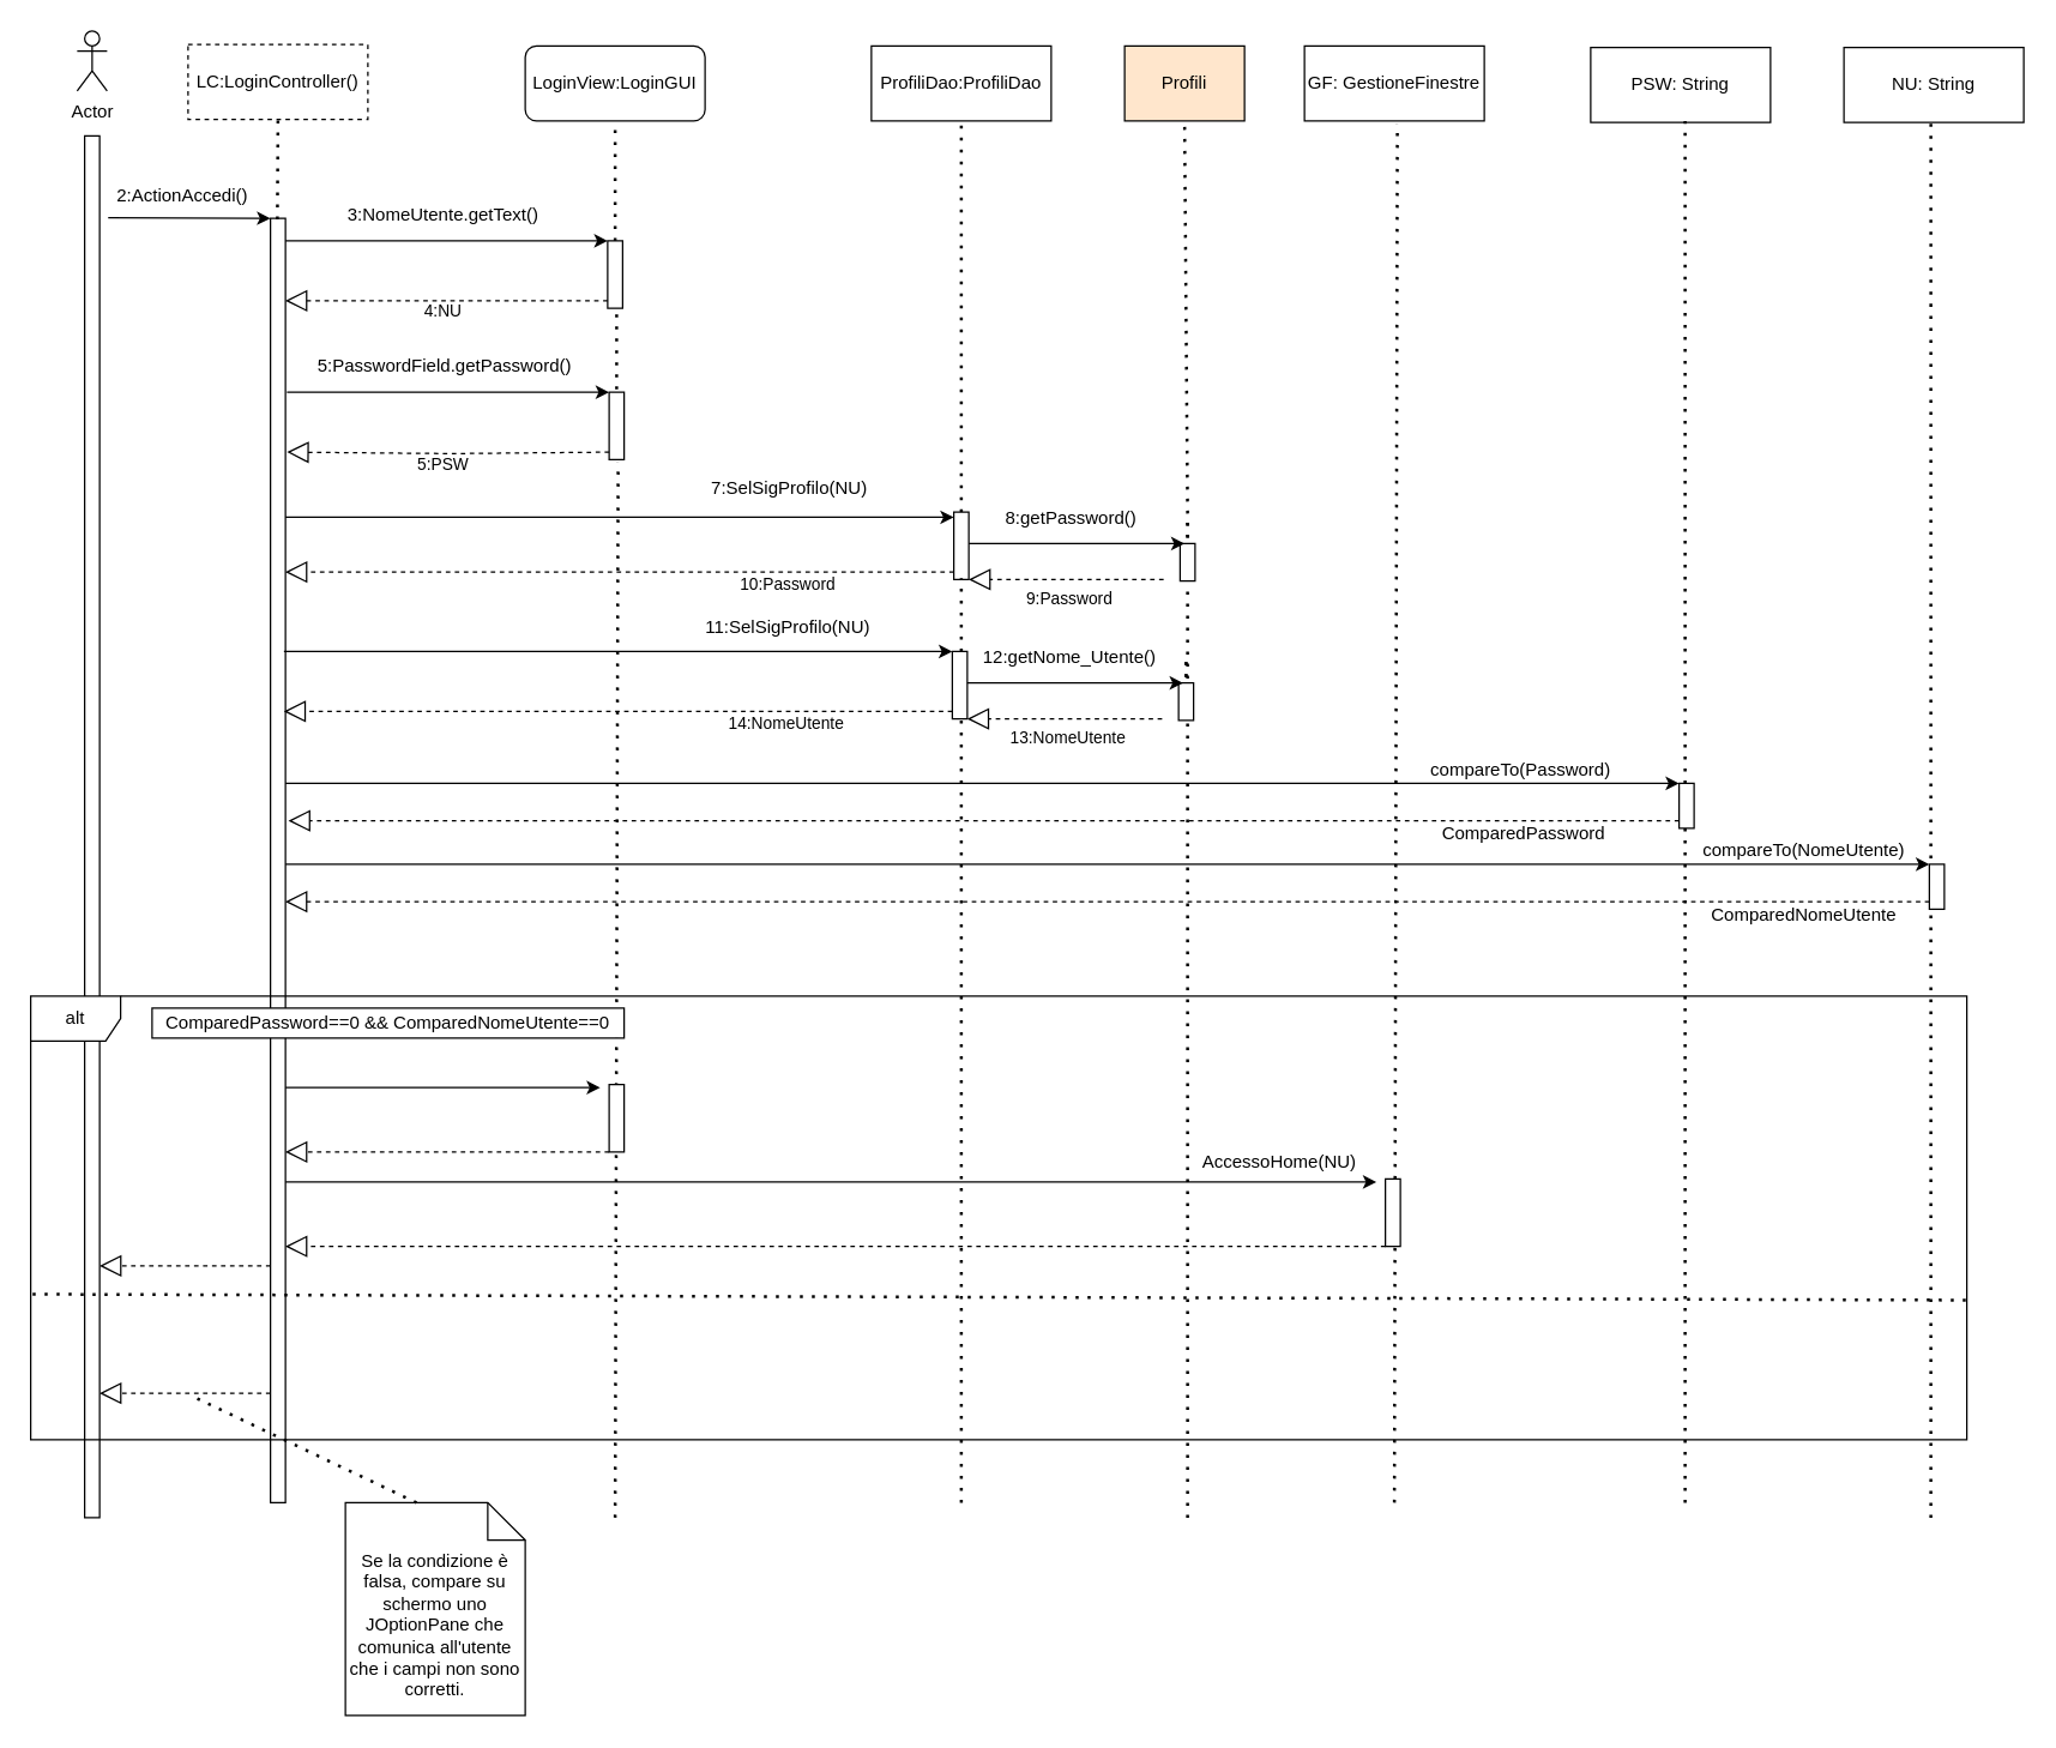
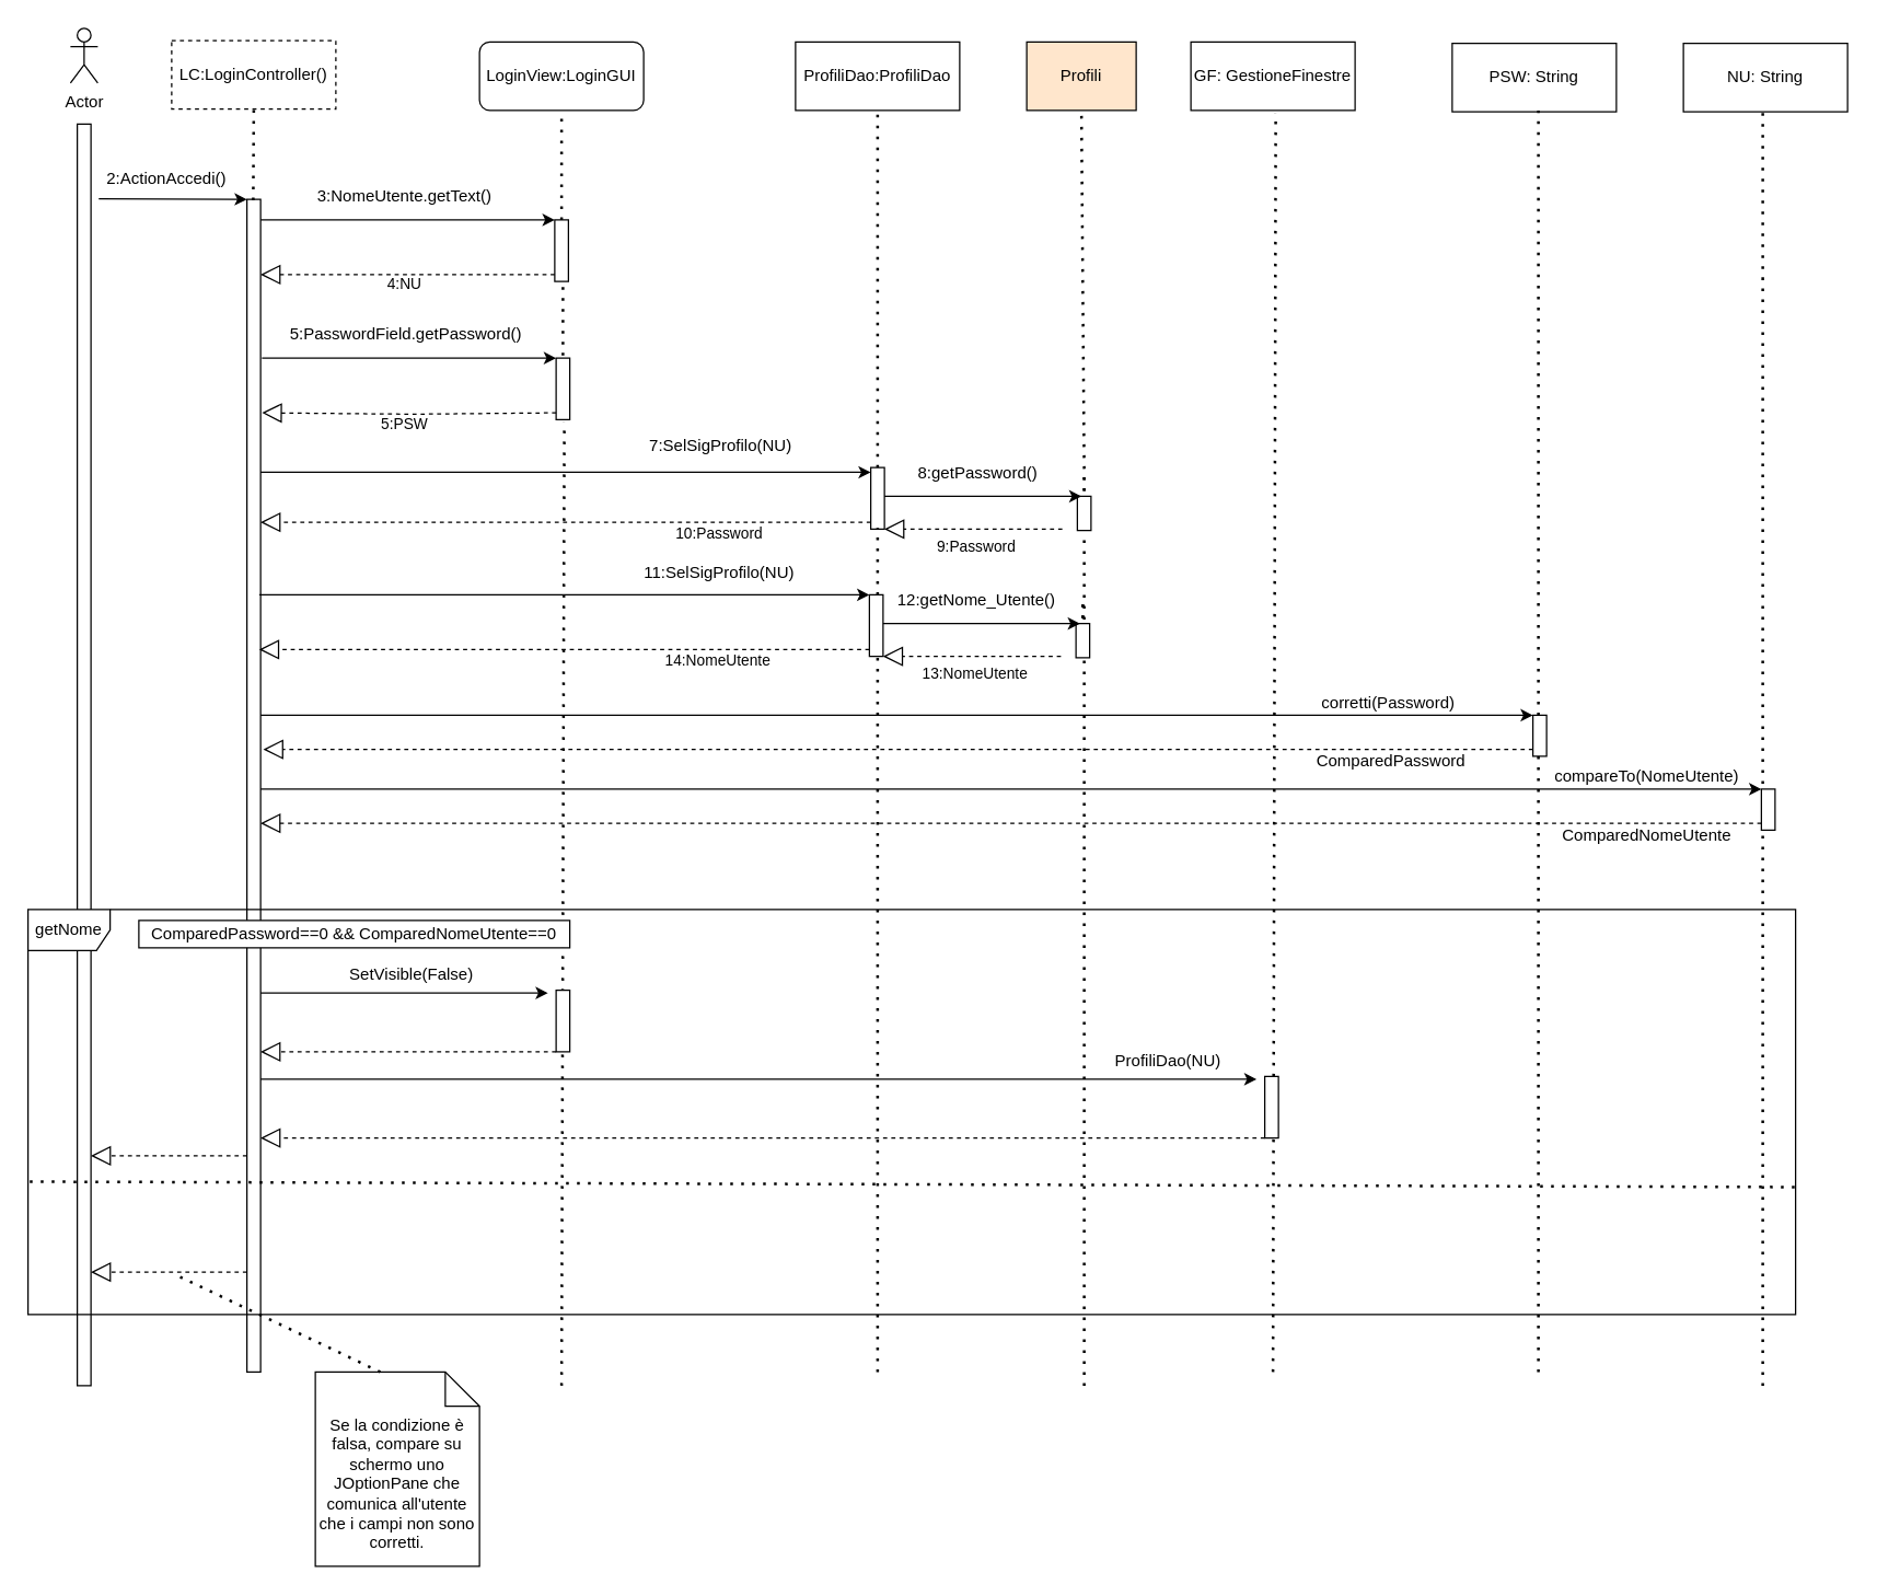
- <mxCell id="70" value="compareTo(Password)" style="text;html=1;align=center;verticalAlign=middle;resizable=0;points=[];autosize=1;strokeColor=none;fillColor=none;" parent="1" vertex="1"><mxGeometry x="944" y="498" width="140" height="30" as="geometry" /></mxCell>
+ <mxCell id="70" value="corretti(Password)" style="text;html=1;align=center;verticalAlign=middle;resizable=0;points=[];autosize=1;strokeColor=none;fillColor=none;" parent="1" vertex="1"><mxGeometry x="944" y="498" width="140" height="30" as="geometry" /></mxCell>
- <mxCell id="47" value="alt" style="shape=umlFrame;whiteSpace=wrap;html=1;pointerEvents=0;" parent="1" vertex="1"><mxGeometry x="20" y="664" width="1292" height="296" as="geometry" /></mxCell>
+ <mxCell id="47" value="getNome" style="shape=umlFrame;whiteSpace=wrap;html=1;pointerEvents=0;" parent="1" vertex="1"><mxGeometry x="20" y="664" width="1292" height="296" as="geometry" /></mxCell>
+ <mxCell id="80" value="SetVisible(False)" style="text;html=1;align=center;verticalAlign=middle;resizable=0;points=[];autosize=1;strokeColor=none;fillColor=none;" parent="1" vertex="1"><mxGeometry x="245" y="697" width="110" height="30" as="geometry" /></mxCell>
- <mxCell id="86" value="AccessoHome(NU)" style="text;html=1;align=center;verticalAlign=middle;resizable=0;points=[];autosize=1;strokeColor=none;fillColor=none;" parent="1" vertex="1"><mxGeometry x="788" y="760" width="130" height="30" as="geometry" /></mxCell>
+ <mxCell id="86" value="ProfiliDao(NU)" style="text;html=1;align=center;verticalAlign=middle;resizable=0;points=[];autosize=1;strokeColor=none;fillColor=none;" parent="1" vertex="1"><mxGeometry x="788" y="760" width="130" height="30" as="geometry" /></mxCell>
